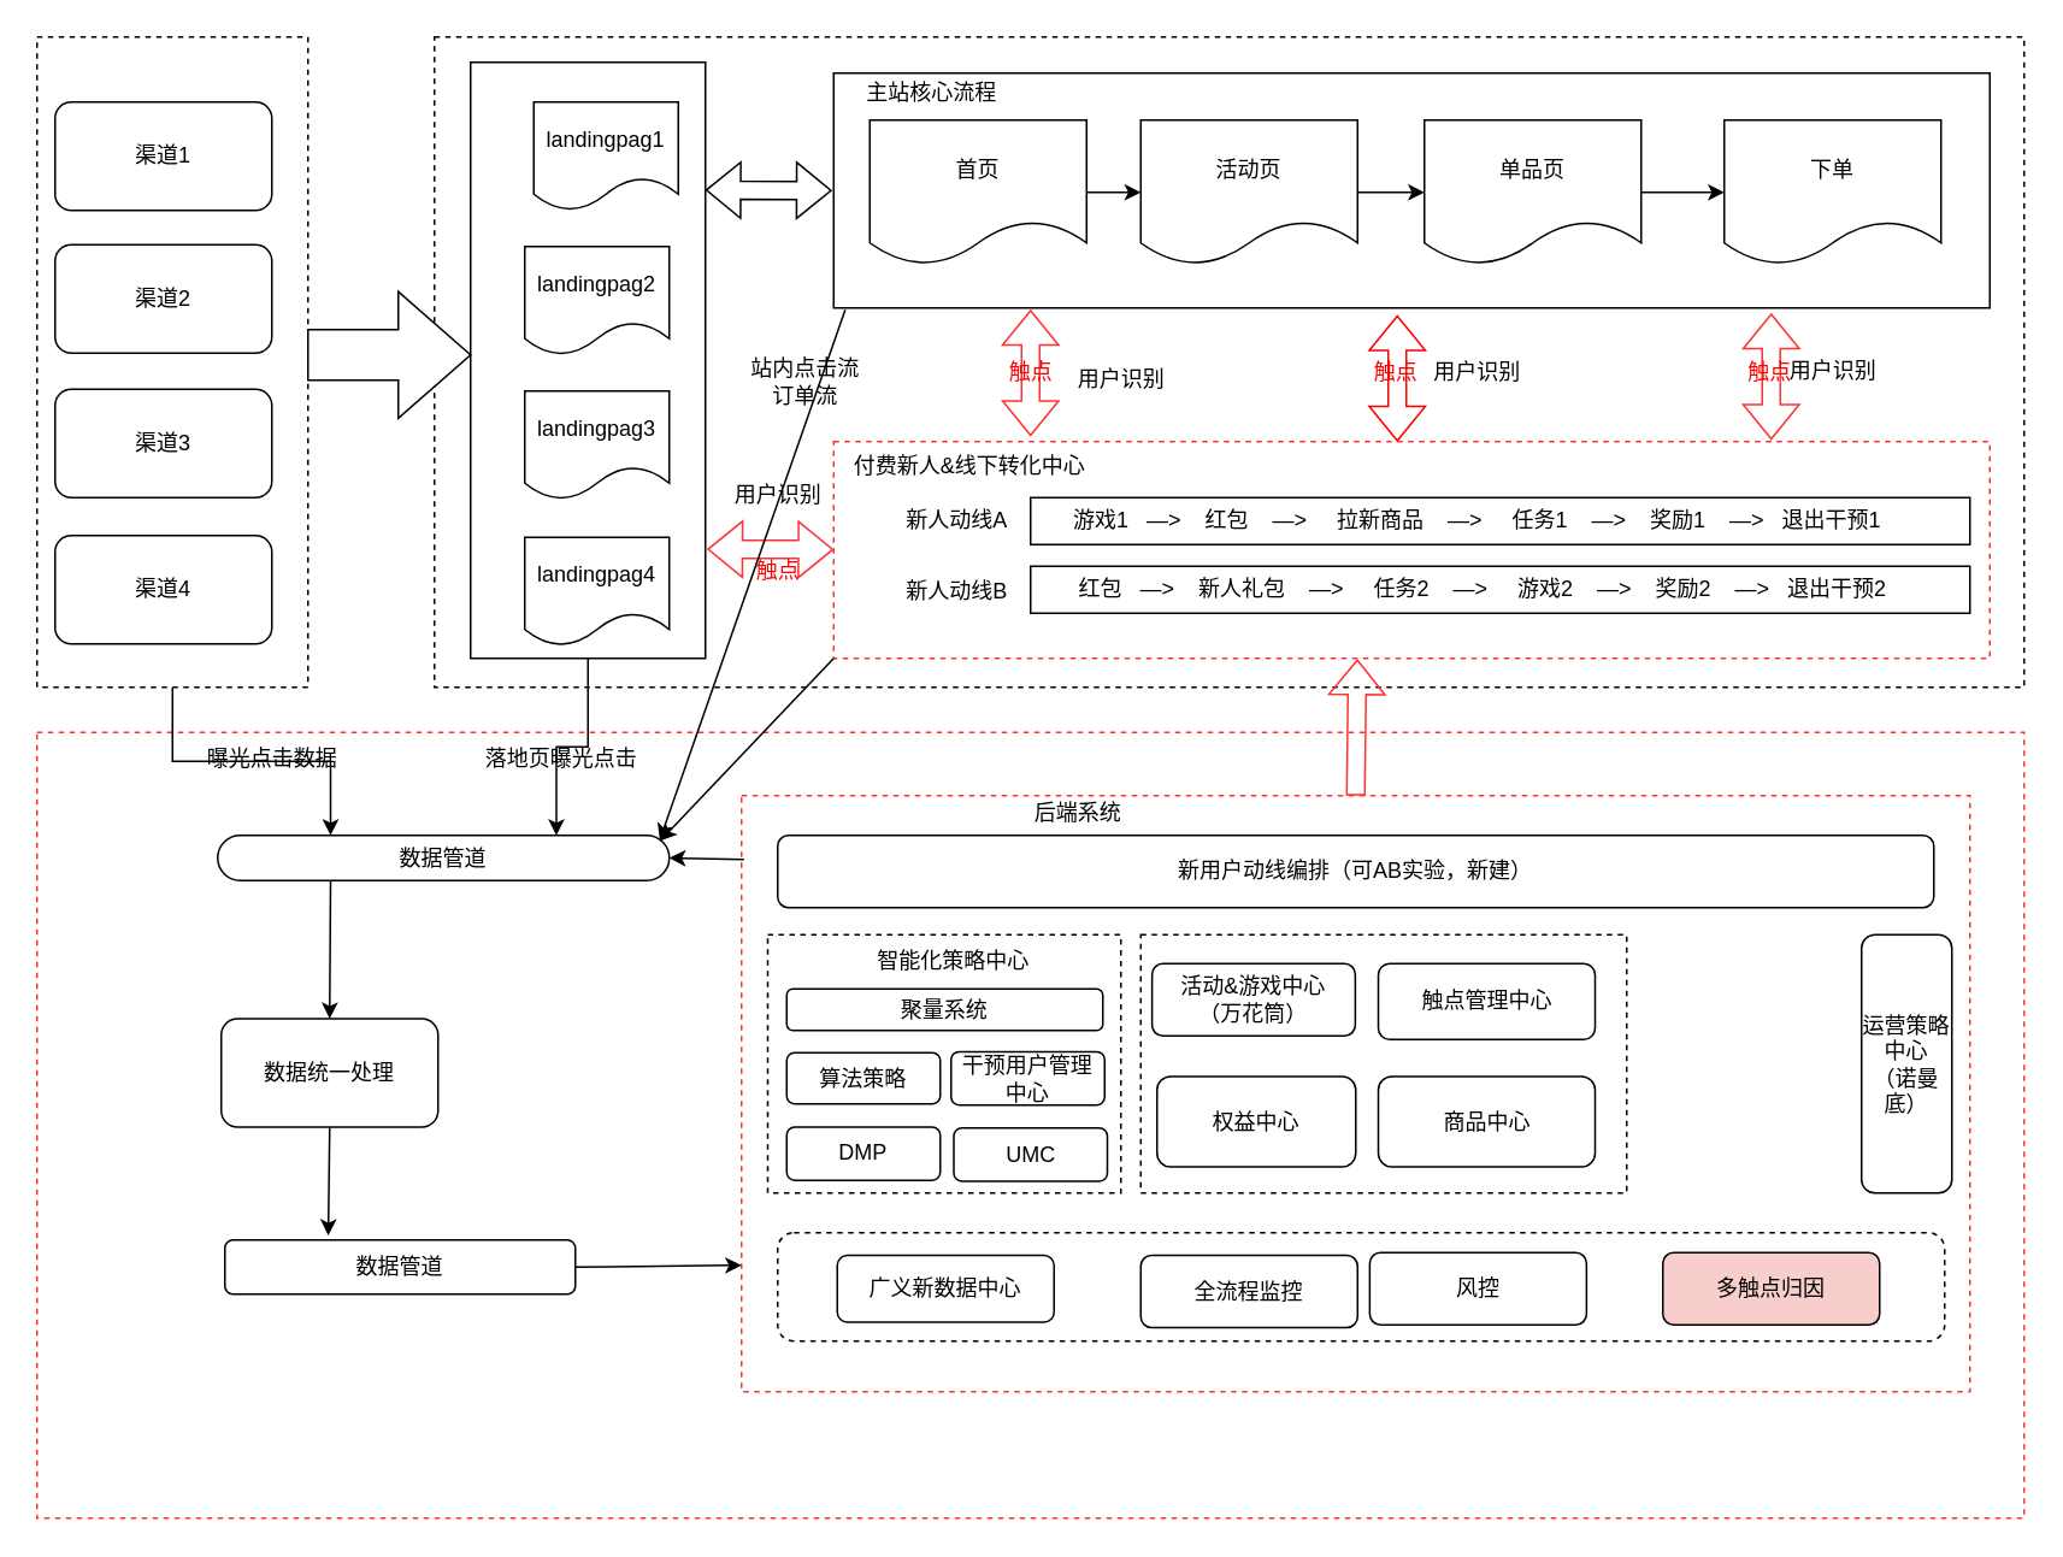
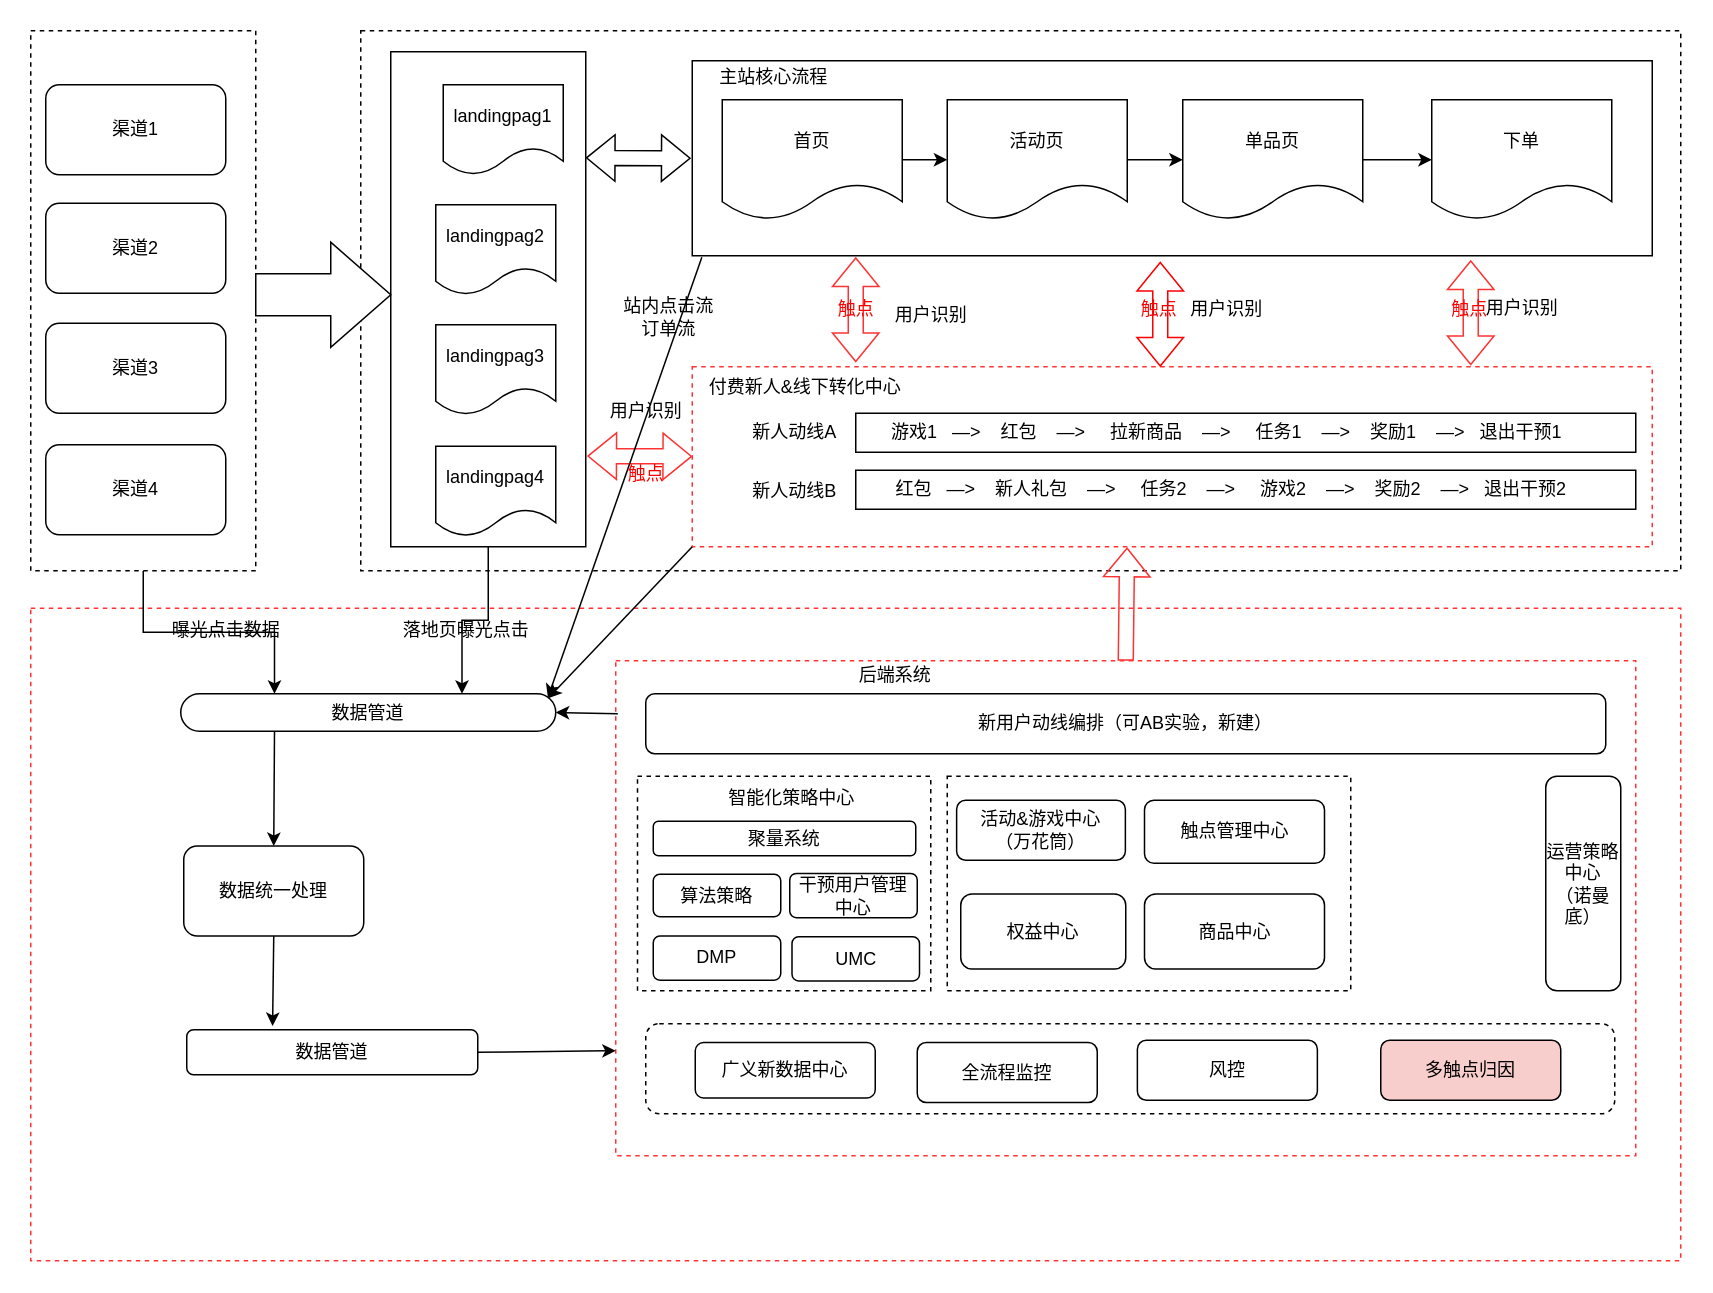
- <mxCell id="73" value="全流程监控" style="rounded=1;whiteSpace=wrap;html=1;" vertex="1" parent="1"><mxGeometry x="631" y="694.5" width="120" height="40" as="geometry" /></mxCell>
+ <mxCell id="73" value="全流程监控" style="rounded=1;whiteSpace=wrap;html=1;" vertex="1" parent="1"><mxGeometry x="611" y="694.5" width="120" height="40" as="geometry" /></mxCell>
